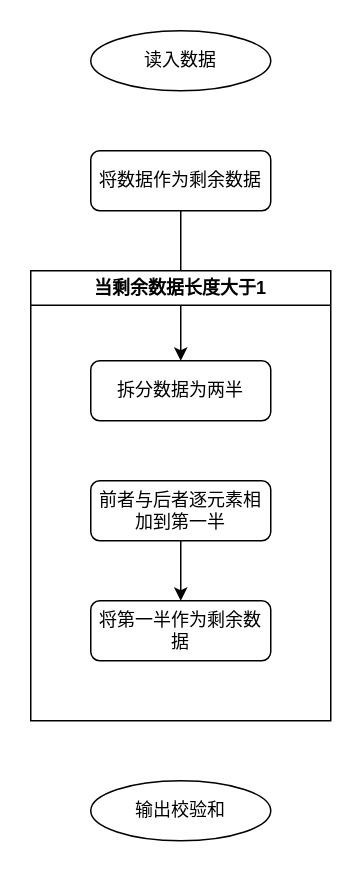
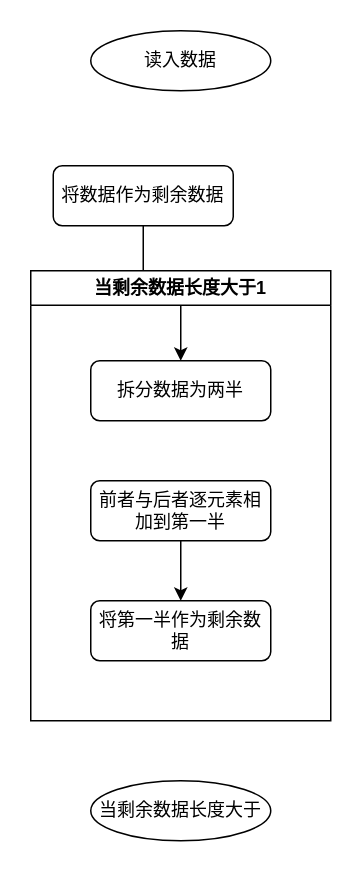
- <mxCell id="4" value="将数据作为剩余数据" style="rounded=1;whiteSpace=wrap;html=1;" vertex="1" parent="1"><mxGeometry x="60" y="100" width="120" height="40" as="geometry" /></mxCell>
+ <mxCell id="4" value="将数据作为剩余数据" style="rounded=1;whiteSpace=wrap;html=1;" vertex="1" parent="1"><mxGeometry x="35" y="110" width="120" height="40" as="geometry" /></mxCell>
- <mxCell id="5" value="输出校验和" style="ellipse;whiteSpace=wrap;html=1;" vertex="1" parent="1"><mxGeometry x="60" y="520" width="120" height="40" as="geometry" /></mxCell>
+ <mxCell id="5" value="当剩余数据长度大于" style="ellipse;whiteSpace=wrap;html=1;" vertex="1" parent="1"><mxGeometry x="60" y="520" width="120" height="40" as="geometry" /></mxCell>
